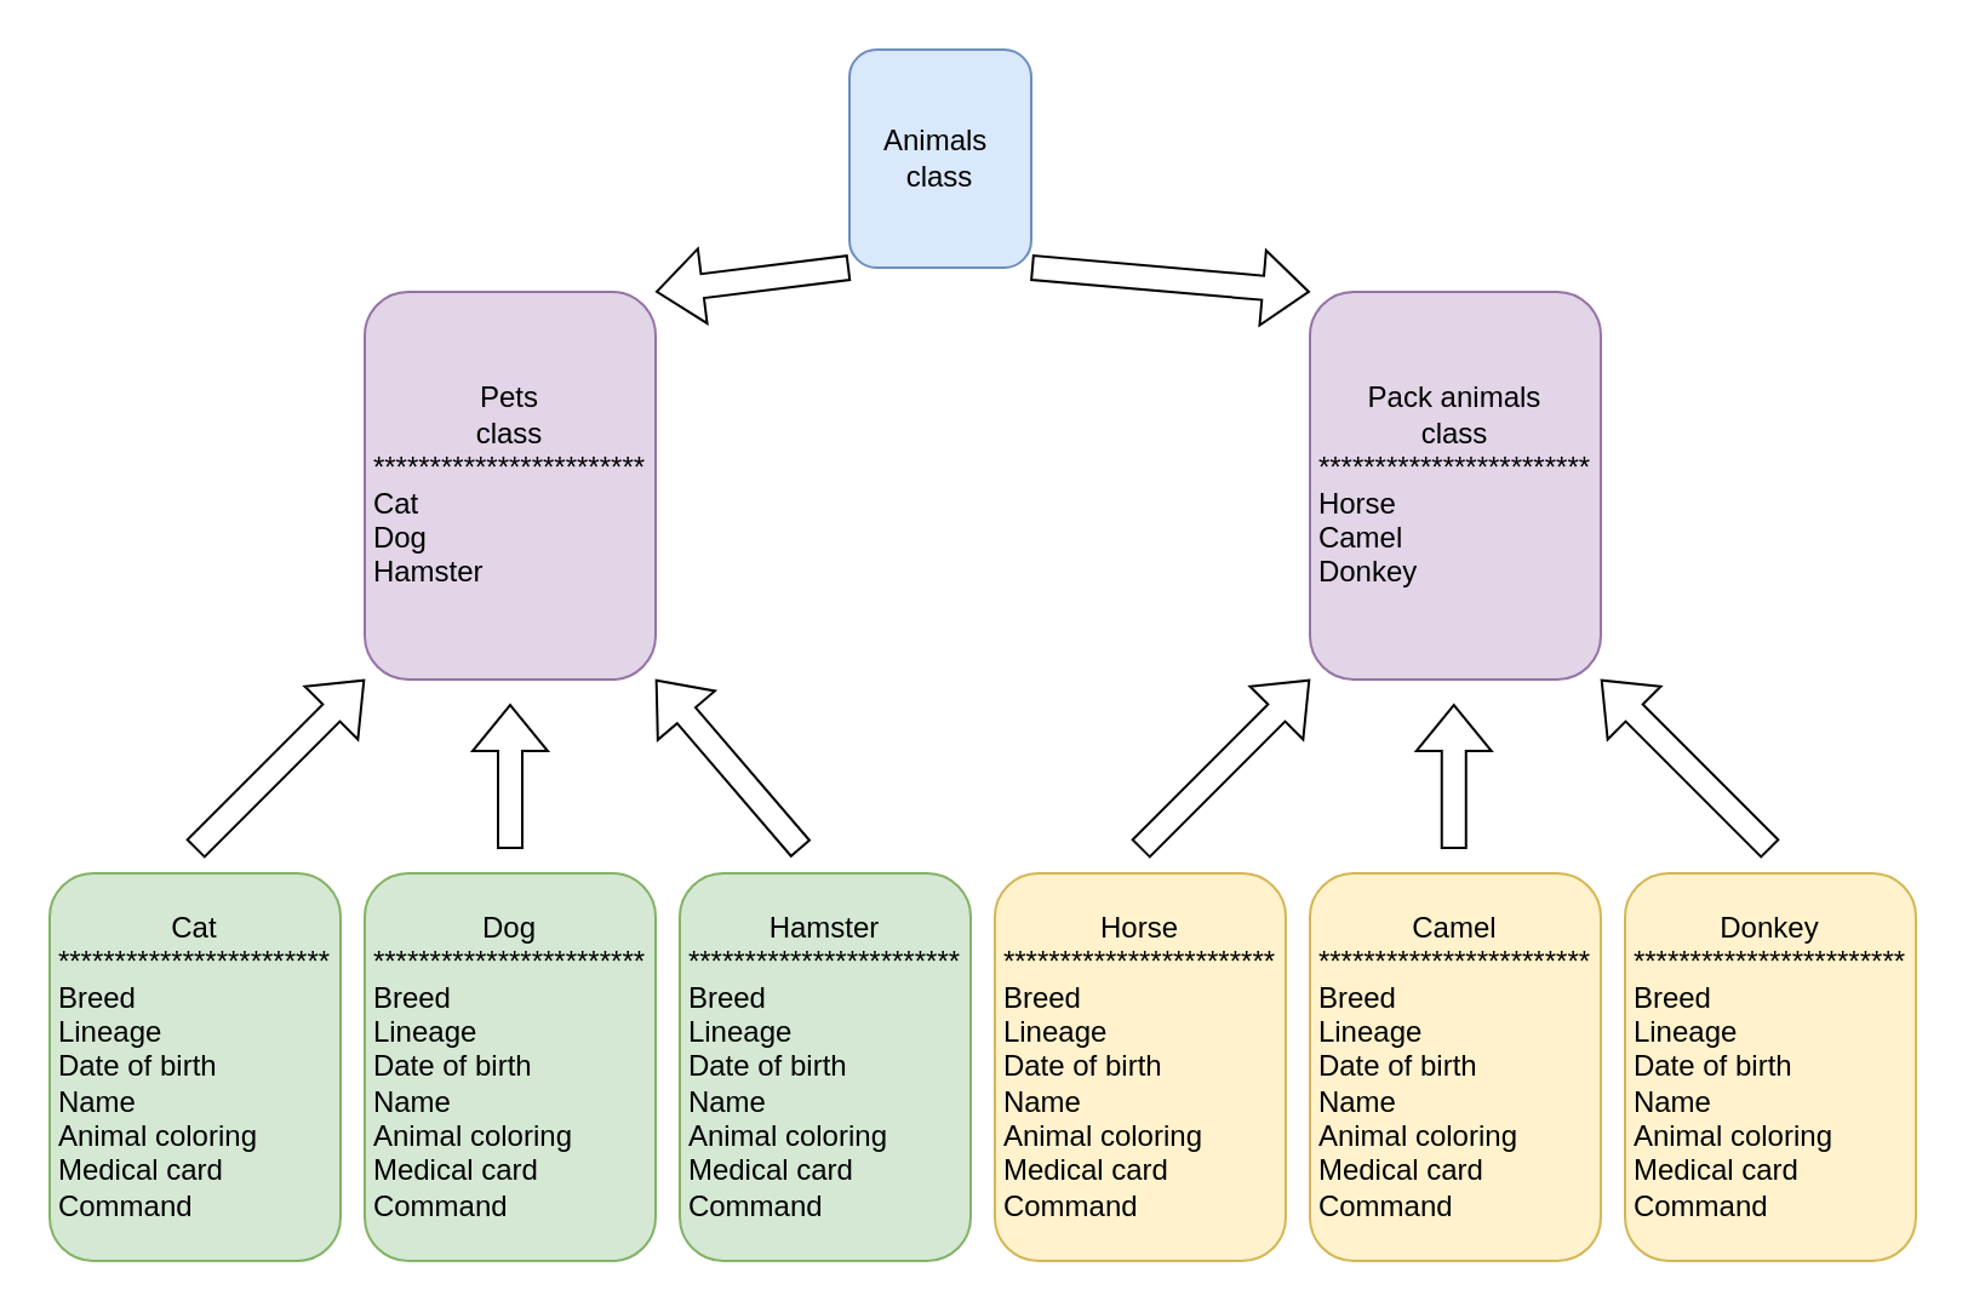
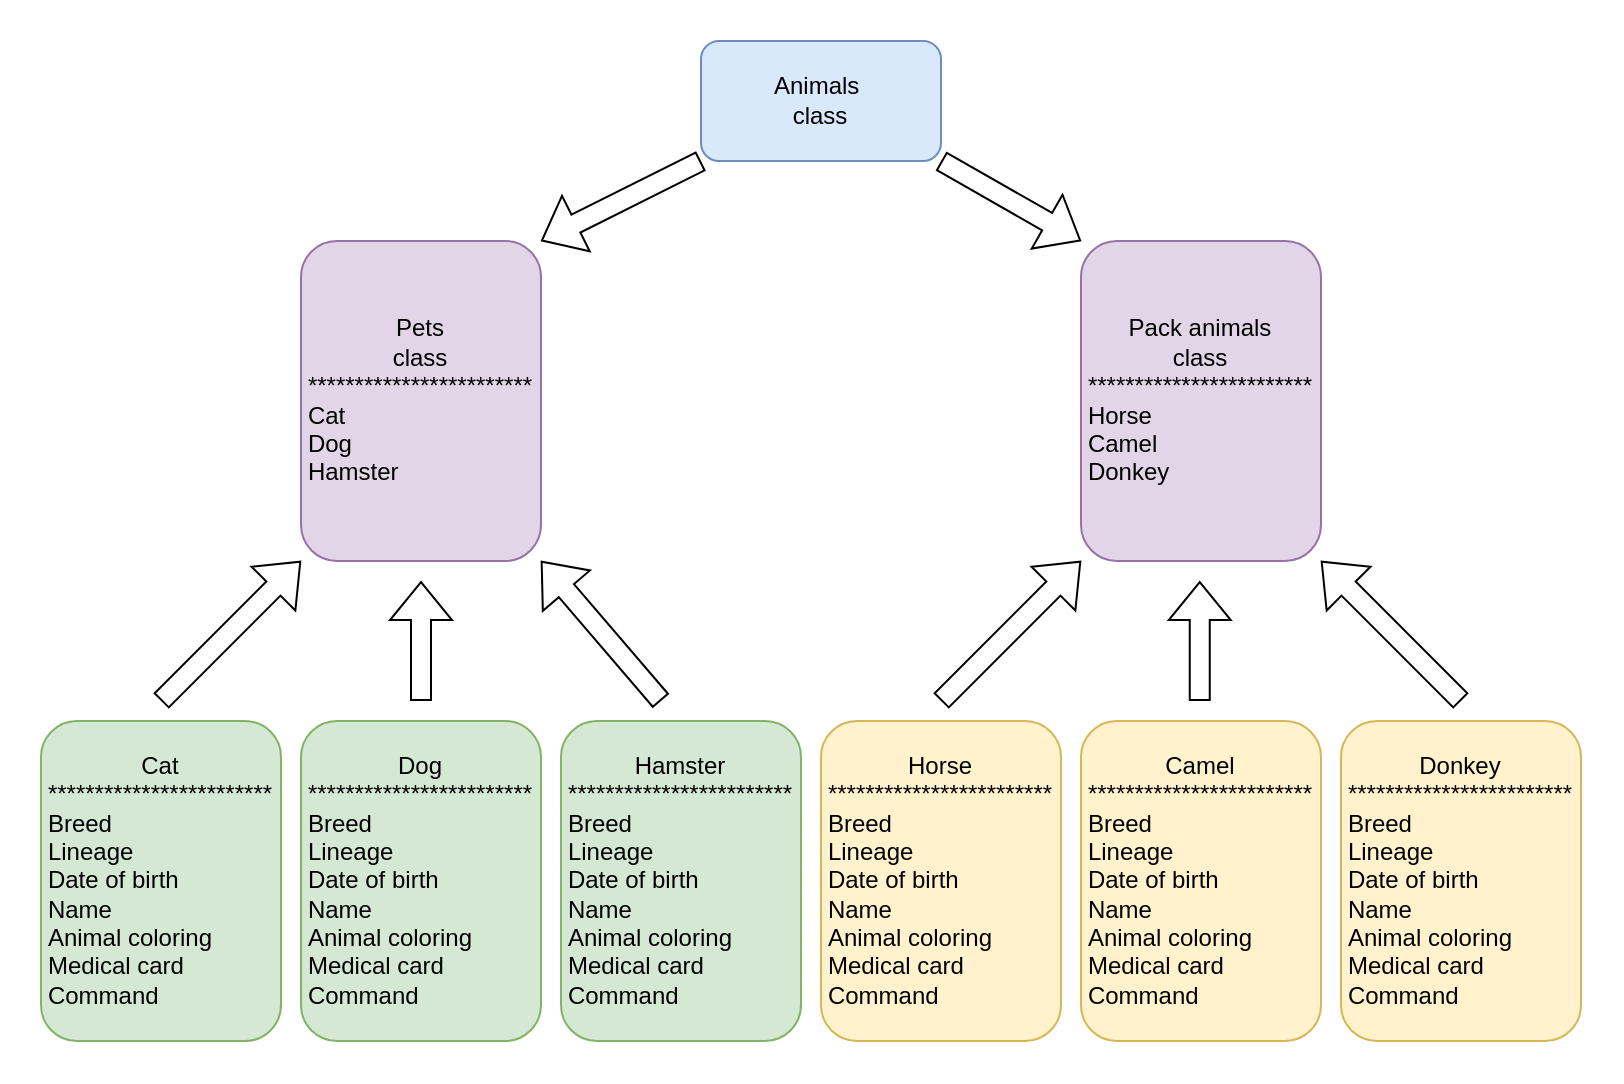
- <mxCell id="2" value="Animals&amp;nbsp;&lt;div&gt;class&lt;/div&gt;" style="rounded=1;whiteSpace=wrap;html=1;fillColor=#dae8fc;strokeColor=#6c8ebf;" vertex="1" parent="1"><mxGeometry x="350" y="20" width="75" height="90" as="geometry" /></mxCell>
+ <mxCell id="2" value="Animals&amp;nbsp;&lt;div&gt;class&lt;/div&gt;" style="rounded=1;whiteSpace=wrap;html=1;fillColor=#dae8fc;strokeColor=#6c8ebf;" vertex="1" parent="1"><mxGeometry x="350" y="20" width="120" height="60" as="geometry" /></mxCell>
